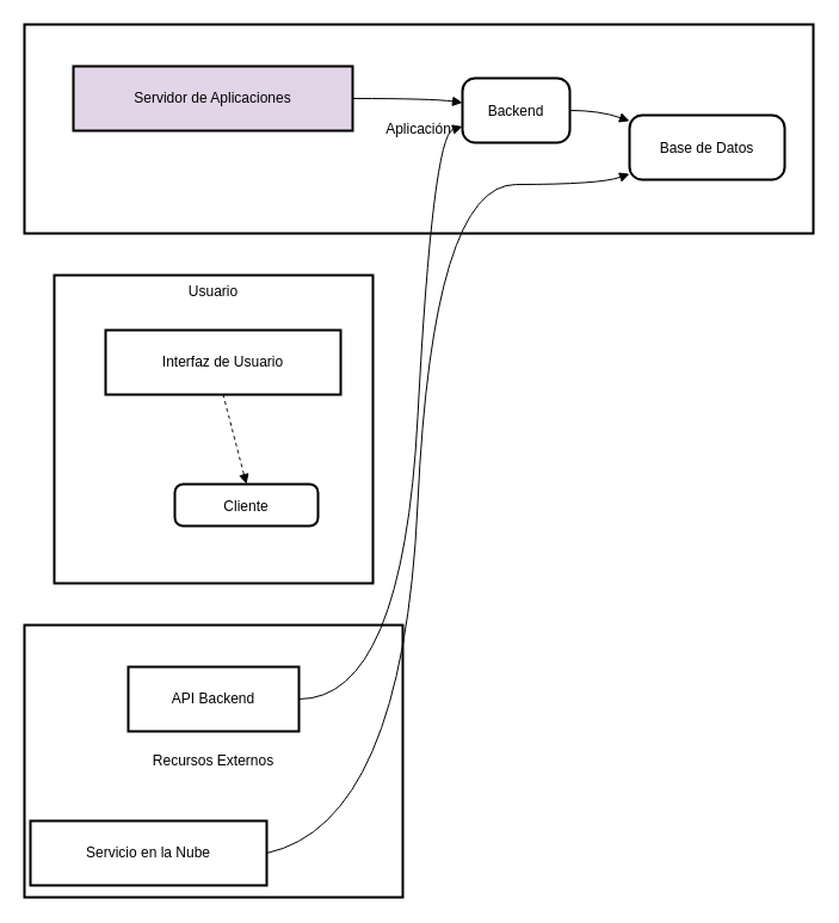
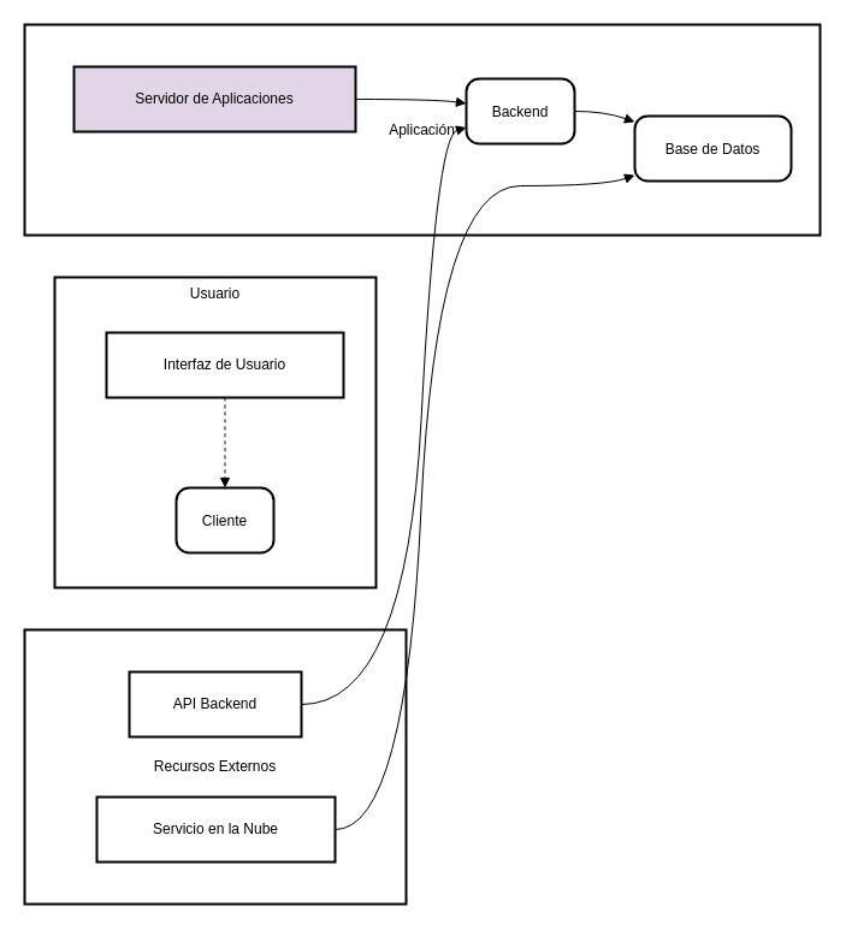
- <mxCell id="6" value="Cliente" style="rounded=1;arcSize=20;strokeWidth=2" vertex="1" parent="4"><mxGeometry x="101" y="175" width="120" height="35" as="geometry" /></mxCell>
+ <mxCell id="6" value="Cliente" style="rounded=1;arcSize=20;strokeWidth=2" vertex="1" parent="4"><mxGeometry x="101" y="175" width="81" height="54" as="geometry" /></mxCell>
- <mxCell id="12" value="Servicio en la Nube" style="whiteSpace=wrap;strokeWidth=2;" vertex="1" parent="1"><mxGeometry x="25" y="687" width="198" height="54" as="geometry" /></mxCell>
+ <mxCell id="12" value="Servicio en la Nube" style="whiteSpace=wrap;strokeWidth=2;" vertex="1" parent="1"><mxGeometry x="80" y="662" width="198" height="54" as="geometry" /></mxCell>
